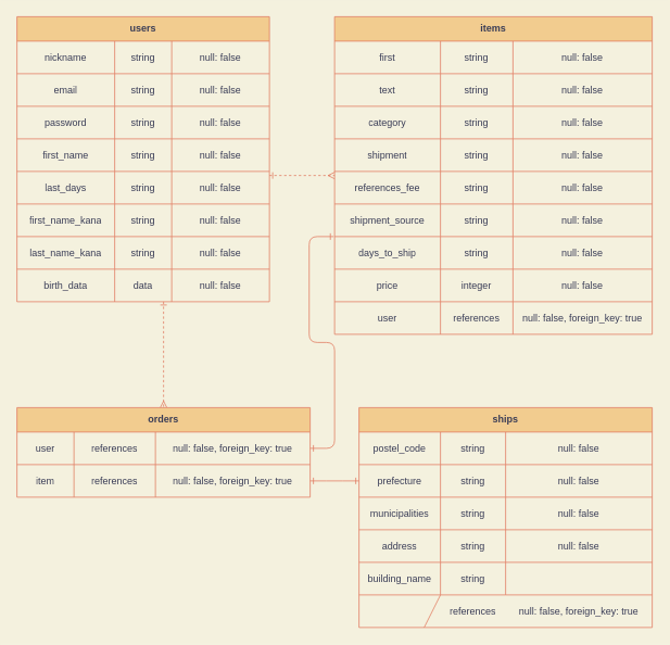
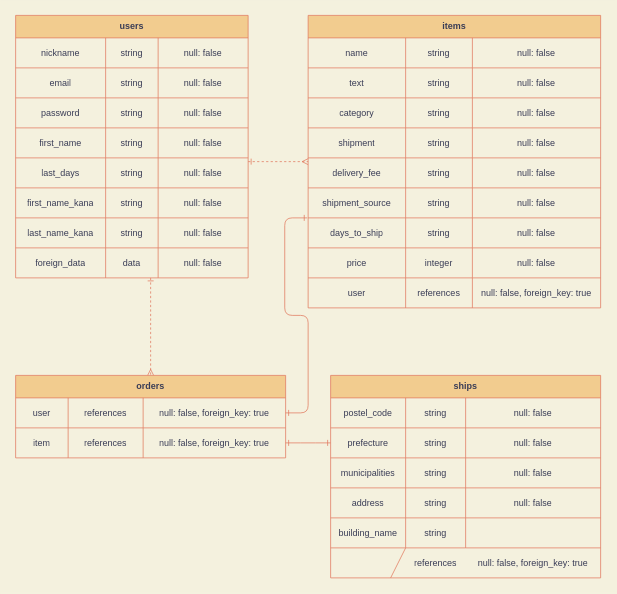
- <mxCell id="39" value="first" style="shape=partialRectangle;html=1;whiteSpace=wrap;connectable=0;fillColor=none;top=0;left=0;bottom=0;right=0;overflow=hidden;fontColor=#393C56;strokeColor=#E07A5F;labelBackgroundColor=none;" vertex="1" parent="38"><mxGeometry width="130" height="40" as="geometry" /></mxCell>
+ <mxCell id="39" value="name" style="shape=partialRectangle;html=1;whiteSpace=wrap;connectable=0;fillColor=none;top=0;left=0;bottom=0;right=0;overflow=hidden;fontColor=#393C56;strokeColor=#E07A5F;labelBackgroundColor=none;" vertex="1" parent="38"><mxGeometry width="130" height="40" as="geometry" /></mxCell>
- <mxCell id="55" value="references_fee" style="shape=partialRectangle;html=1;whiteSpace=wrap;connectable=0;fillColor=none;top=0;left=0;bottom=0;right=0;overflow=hidden;fontColor=#393C56;strokeColor=#E07A5F;labelBackgroundColor=none;" vertex="1" parent="54"><mxGeometry width="130" height="40" as="geometry" /></mxCell>
+ <mxCell id="55" value="delivery_fee" style="shape=partialRectangle;html=1;whiteSpace=wrap;connectable=0;fillColor=none;top=0;left=0;bottom=0;right=0;overflow=hidden;fontColor=#393C56;strokeColor=#E07A5F;labelBackgroundColor=none;" vertex="1" parent="54"><mxGeometry width="130" height="40" as="geometry" /></mxCell>
- <mxCell id="34" value="birth_data" style="shape=partialRectangle;html=1;whiteSpace=wrap;connectable=0;fillColor=none;top=0;left=0;bottom=0;right=0;overflow=hidden;fontColor=#393C56;strokeColor=#E07A5F;labelBackgroundColor=none;" vertex="1" parent="33"><mxGeometry width="120" height="40" as="geometry" /></mxCell>
+ <mxCell id="34" value="foreign_data" style="shape=partialRectangle;html=1;whiteSpace=wrap;connectable=0;fillColor=none;top=0;left=0;bottom=0;right=0;overflow=hidden;fontColor=#393C56;strokeColor=#E07A5F;labelBackgroundColor=none;" vertex="1" parent="33"><mxGeometry width="120" height="40" as="geometry" /></mxCell>
